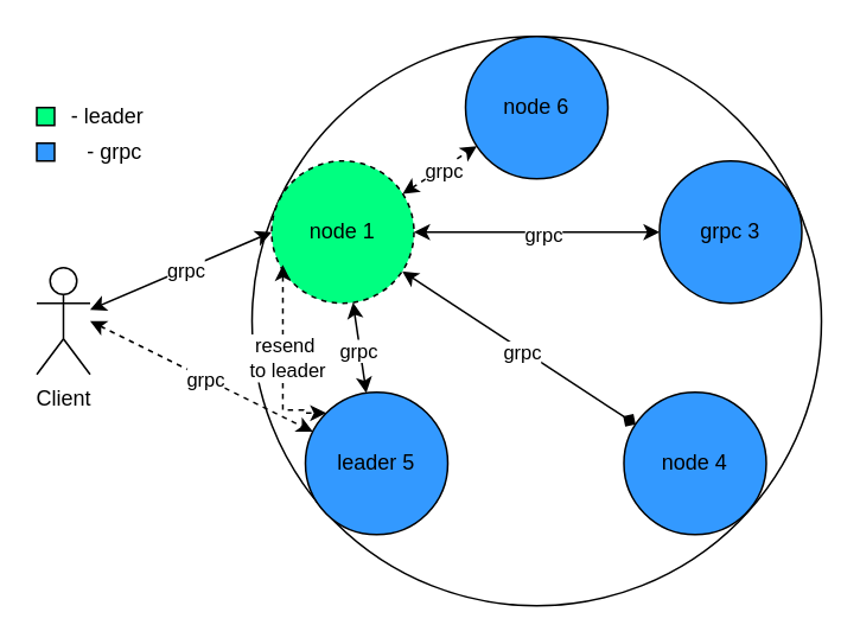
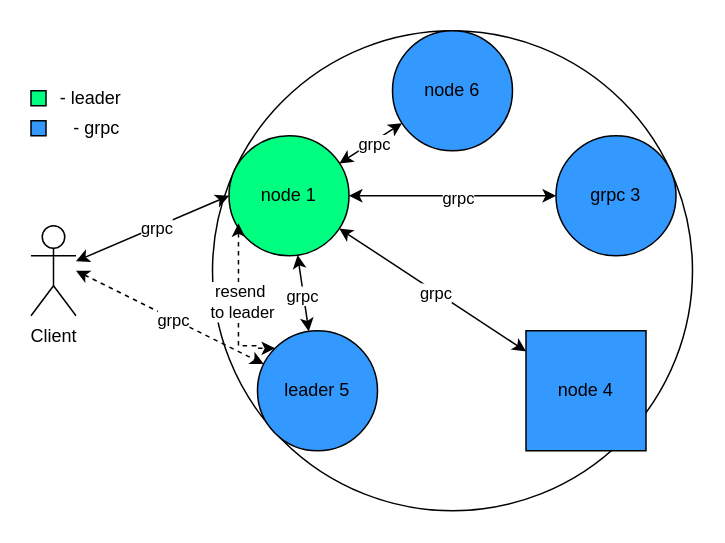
- <mxCell id="17" value="" style="endArrow=classic;startArrow=classic;html=1;rounded=0;dashed=1;" edge="1" parent="1" source="7" target="5"><mxGeometry width="50" height="50" relative="1" as="geometry"><mxPoint x="420" y="240" as="sourcePoint" /><mxPoint x="540" y="240" as="targetPoint" /></mxGeometry></mxCell>
+ <mxCell id="17" value="" style="endArrow=classic;startArrow=classic;html=1;rounded=0;" edge="1" parent="1" source="7" target="5"><mxGeometry width="50" height="50" relative="1" as="geometry"><mxPoint x="420" y="240" as="sourcePoint" /><mxPoint x="540" y="240" as="targetPoint" /></mxGeometry></mxCell>
- <mxCell id="7" value="node 1" style="ellipse;whiteSpace=wrap;html=1;aspect=fixed;fillColor=#00FF80;dashed=1;" vertex="1" parent="1"><mxGeometry x="152" y="90" width="80" height="80" as="geometry" /></mxCell>
+ <mxCell id="7" value="node 1" style="ellipse;whiteSpace=wrap;html=1;aspect=fixed;fillColor=#00FF80;" vertex="1" parent="1"><mxGeometry x="152" y="90" width="80" height="80" as="geometry" /></mxCell>
- <mxCell id="21" value="" style="endArrow=diamond;startArrow=classic;html=1;rounded=0;" edge="1" parent="1" source="7" target="8"><mxGeometry width="50" height="50" relative="1" as="geometry"><mxPoint x="80" y="210" as="sourcePoint" /><mxPoint x="200" y="210" as="targetPoint" /></mxGeometry></mxCell>
+ <mxCell id="21" value="" style="endArrow=classic;startArrow=classic;html=1;rounded=0;" edge="1" parent="1" source="7" target="8"><mxGeometry width="50" height="50" relative="1" as="geometry"><mxPoint x="80" y="210" as="sourcePoint" /><mxPoint x="200" y="210" as="targetPoint" /></mxGeometry></mxCell>
- <mxCell id="8" value="node 4" style="ellipse;whiteSpace=wrap;html=1;aspect=fixed;fillColor=#3399FF;" vertex="1" parent="1"><mxGeometry x="350" y="220" width="80" height="80" as="geometry" /></mxCell>
+ <mxCell id="8" value="node 4" style="whiteSpace=wrap;html=1;aspect=fixed;fillColor=#3399FF;rounded=0;" vertex="1" parent="1"><mxGeometry x="350" y="220" width="80" height="80" as="geometry" /></mxCell>
